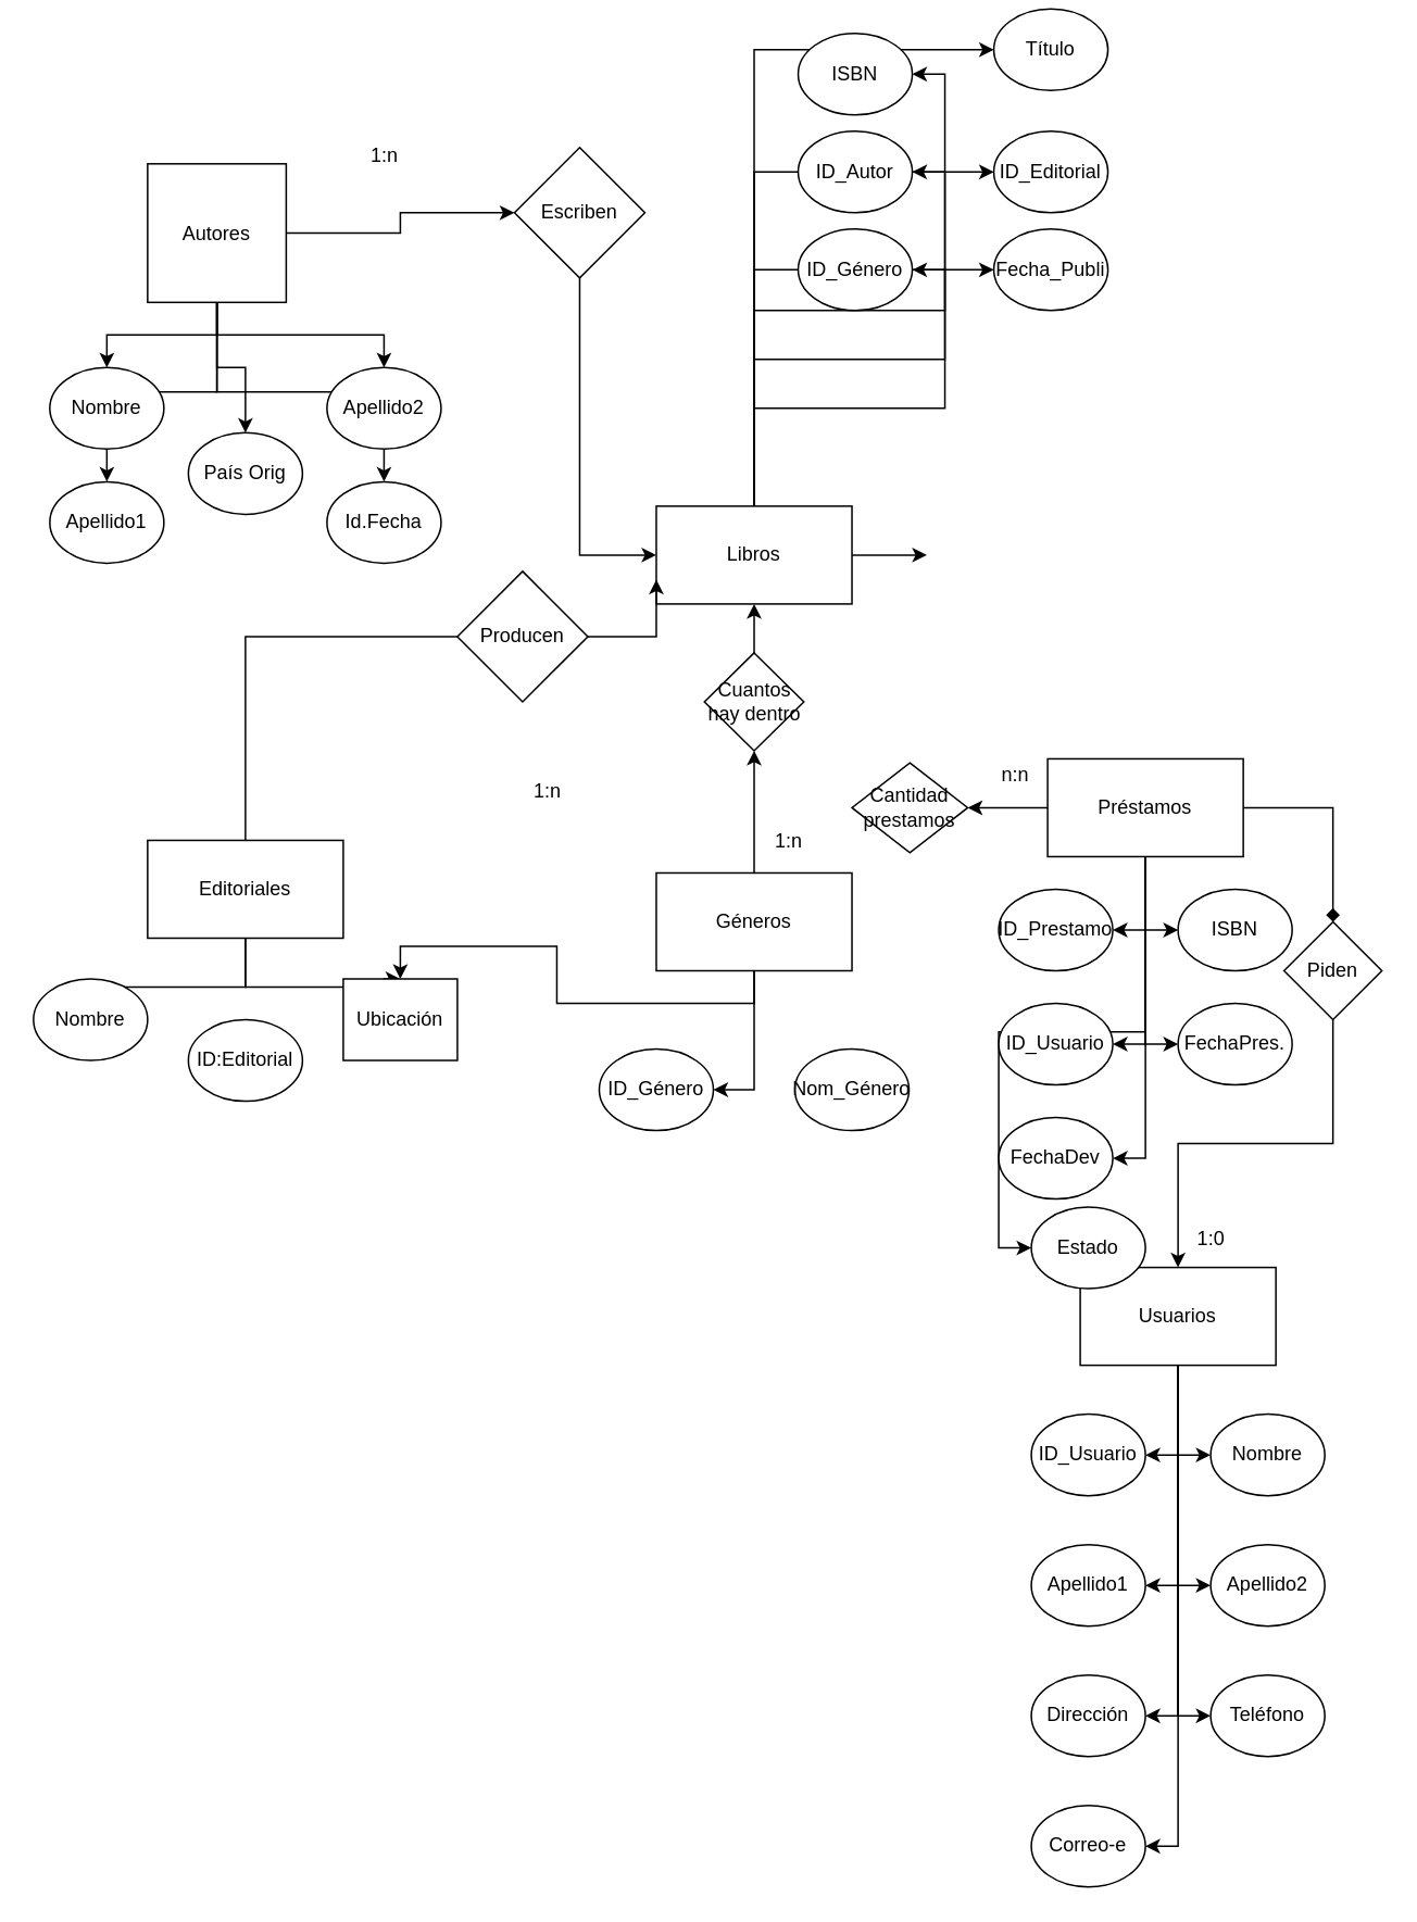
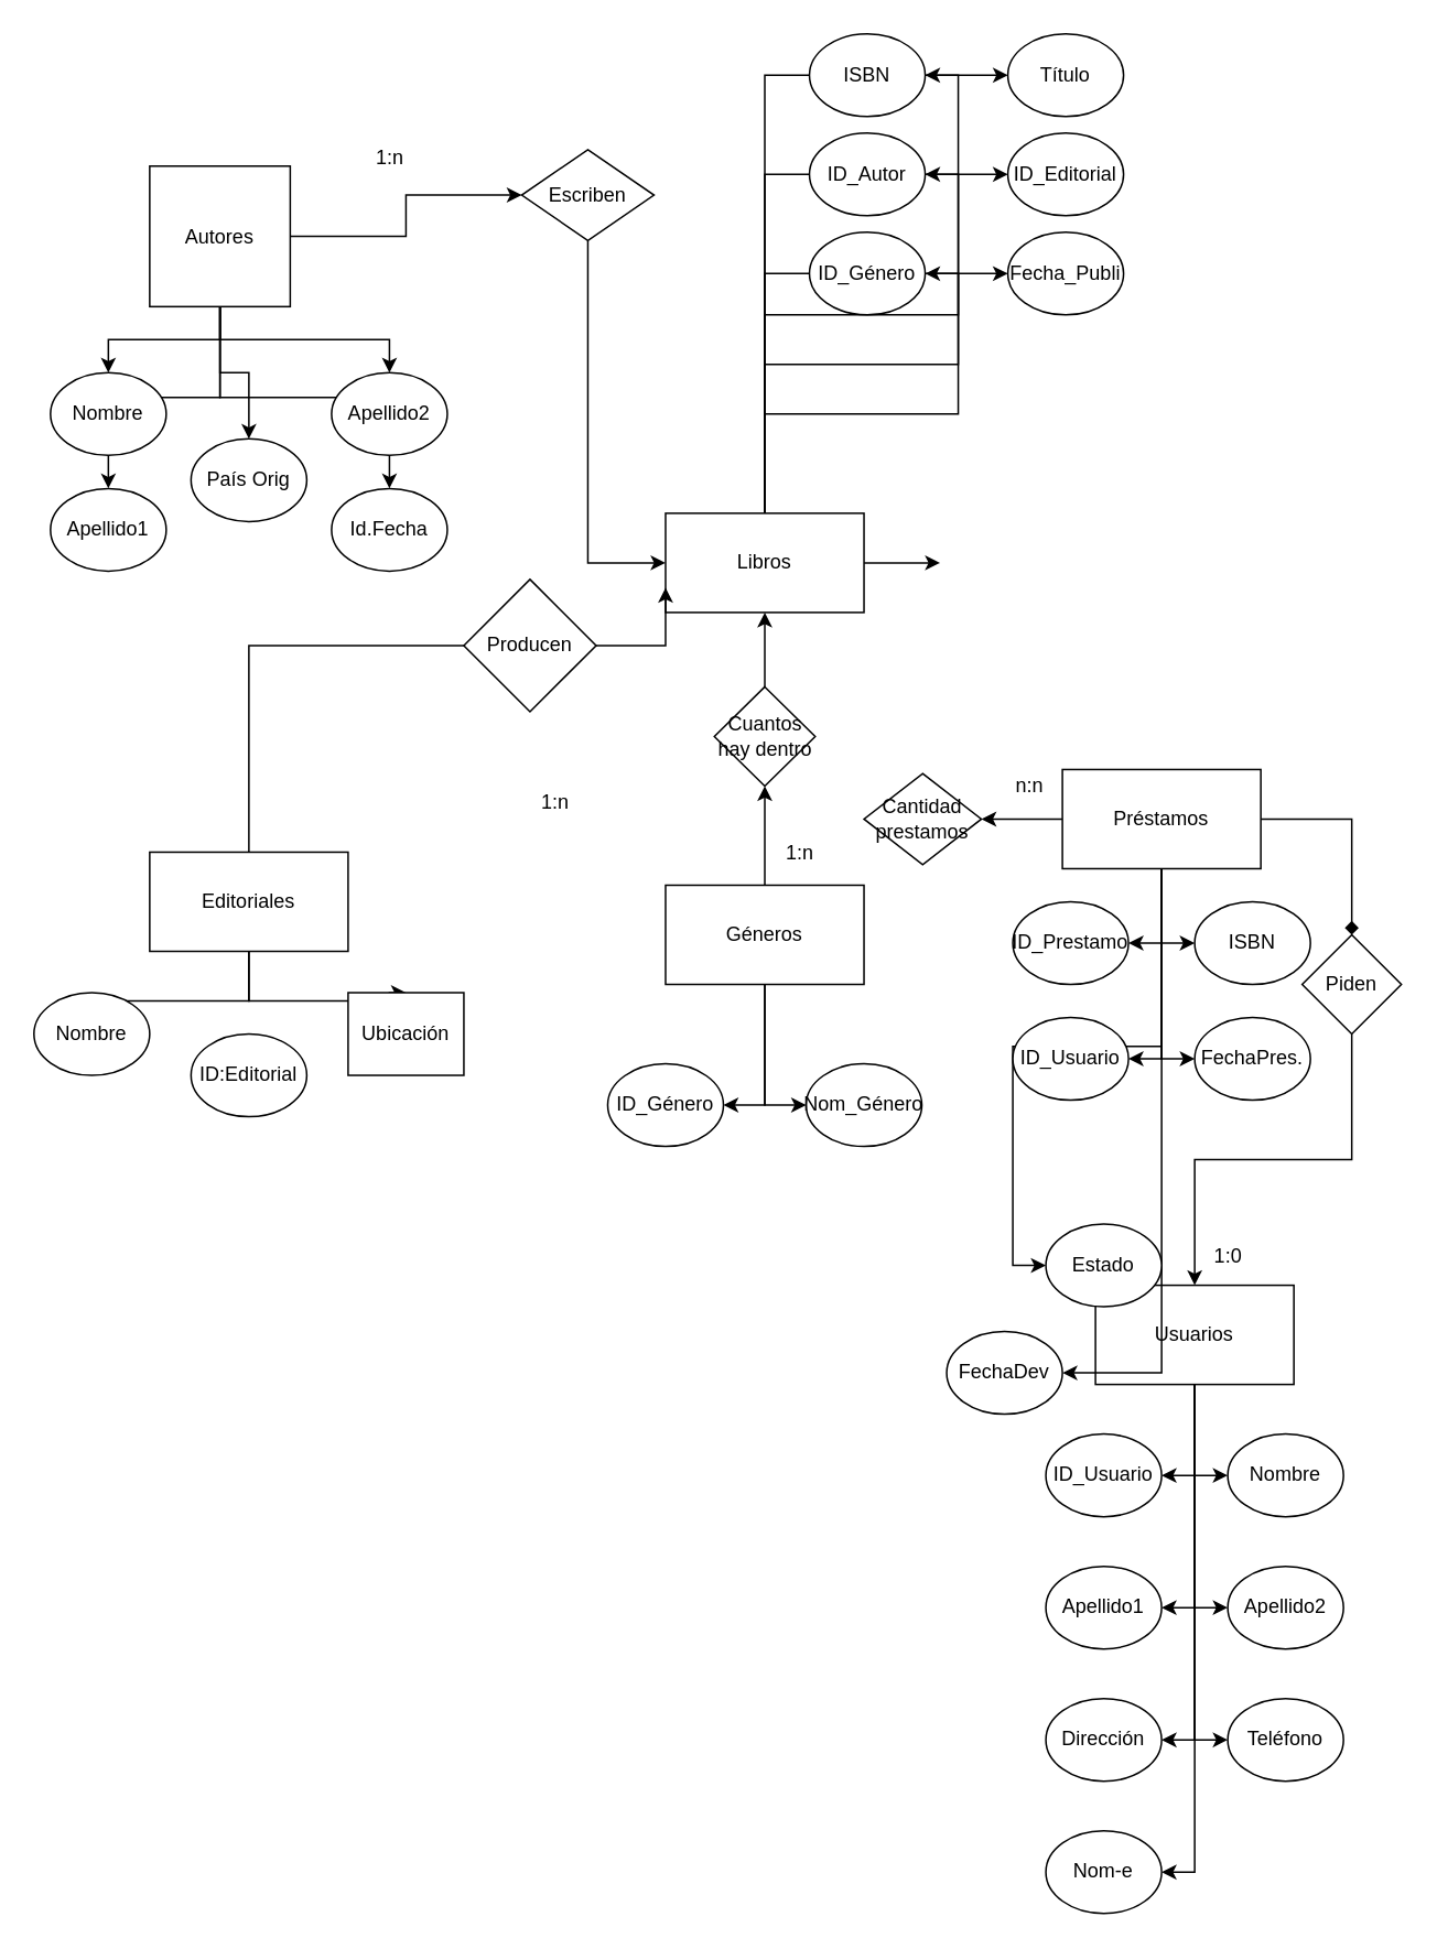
- <mxCell id="53" value="Título" style="ellipse;whiteSpace=wrap;html=1;" parent="1" vertex="1"><mxGeometry x="609" y="5" width="70" height="50" as="geometry" /></mxCell>
+ <mxCell id="53" value="Título" style="ellipse;whiteSpace=wrap;html=1;" parent="1" vertex="1"><mxGeometry x="609" y="20" width="70" height="50" as="geometry" /></mxCell>
- <mxCell id="79" value="Escriben" style="rhombus;whiteSpace=wrap;html=1;" parent="1" vertex="1"><mxGeometry x="315" y="90" width="80" height="80" as="geometry" /></mxCell>
+ <mxCell id="79" value="Escriben" style="rhombus;whiteSpace=wrap;html=1;" parent="1" vertex="1"><mxGeometry x="315" y="90" width="80" height="55" as="geometry" /></mxCell>
- <mxCell id="81" value="Cuantos hay dentro" style="rhombus;whiteSpace=wrap;html=1;" parent="1" vertex="1"><mxGeometry x="431.5" y="400" width="61" height="60" as="geometry" /></mxCell>
+ <mxCell id="81" value="Cuantos hay dentro" style="rhombus;whiteSpace=wrap;html=1;" parent="1" vertex="1"><mxGeometry x="431.5" y="415" width="61" height="60" as="geometry" /></mxCell>
- <mxCell id="18" style="edgeStyle=orthogonalEdgeStyle;rounded=0;orthogonalLoop=1;jettySize=auto;html=1;exitX=0.5;exitY=1;exitDx=0;exitDy=0;" parent="1" source="20" target="61" edge="1"><mxGeometry relative="1" as="geometry" /></mxCell>
+ <mxCell id="18" style="edgeStyle=orthogonalEdgeStyle;rounded=0;orthogonalLoop=1;jettySize=auto;html=1;exitX=0.5;exitY=1;exitDx=0;exitDy=0;entryX=0;entryY=0.5;entryDx=0;entryDy=0;" parent="1" source="20" target="63" edge="1"><mxGeometry relative="1" as="geometry" /></mxCell>
- <mxCell id="58" value="FechaDev" style="ellipse;whiteSpace=wrap;html=1;" parent="1" vertex="1"><mxGeometry x="612" y="685" width="70" height="50" as="geometry" /></mxCell>
+ <mxCell id="58" value="FechaDev" style="ellipse;whiteSpace=wrap;html=1;" parent="1" vertex="1"><mxGeometry x="572" y="805" width="70" height="50" as="geometry" /></mxCell>
- <mxCell id="65" value="Correo-e" style="ellipse;whiteSpace=wrap;html=1;" parent="1" vertex="1"><mxGeometry x="632" y="1107" width="70" height="50" as="geometry" /></mxCell>
+ <mxCell id="65" value="Nom-e" style="ellipse;whiteSpace=wrap;html=1;" parent="1" vertex="1"><mxGeometry x="632" y="1107" width="70" height="50" as="geometry" /></mxCell>
